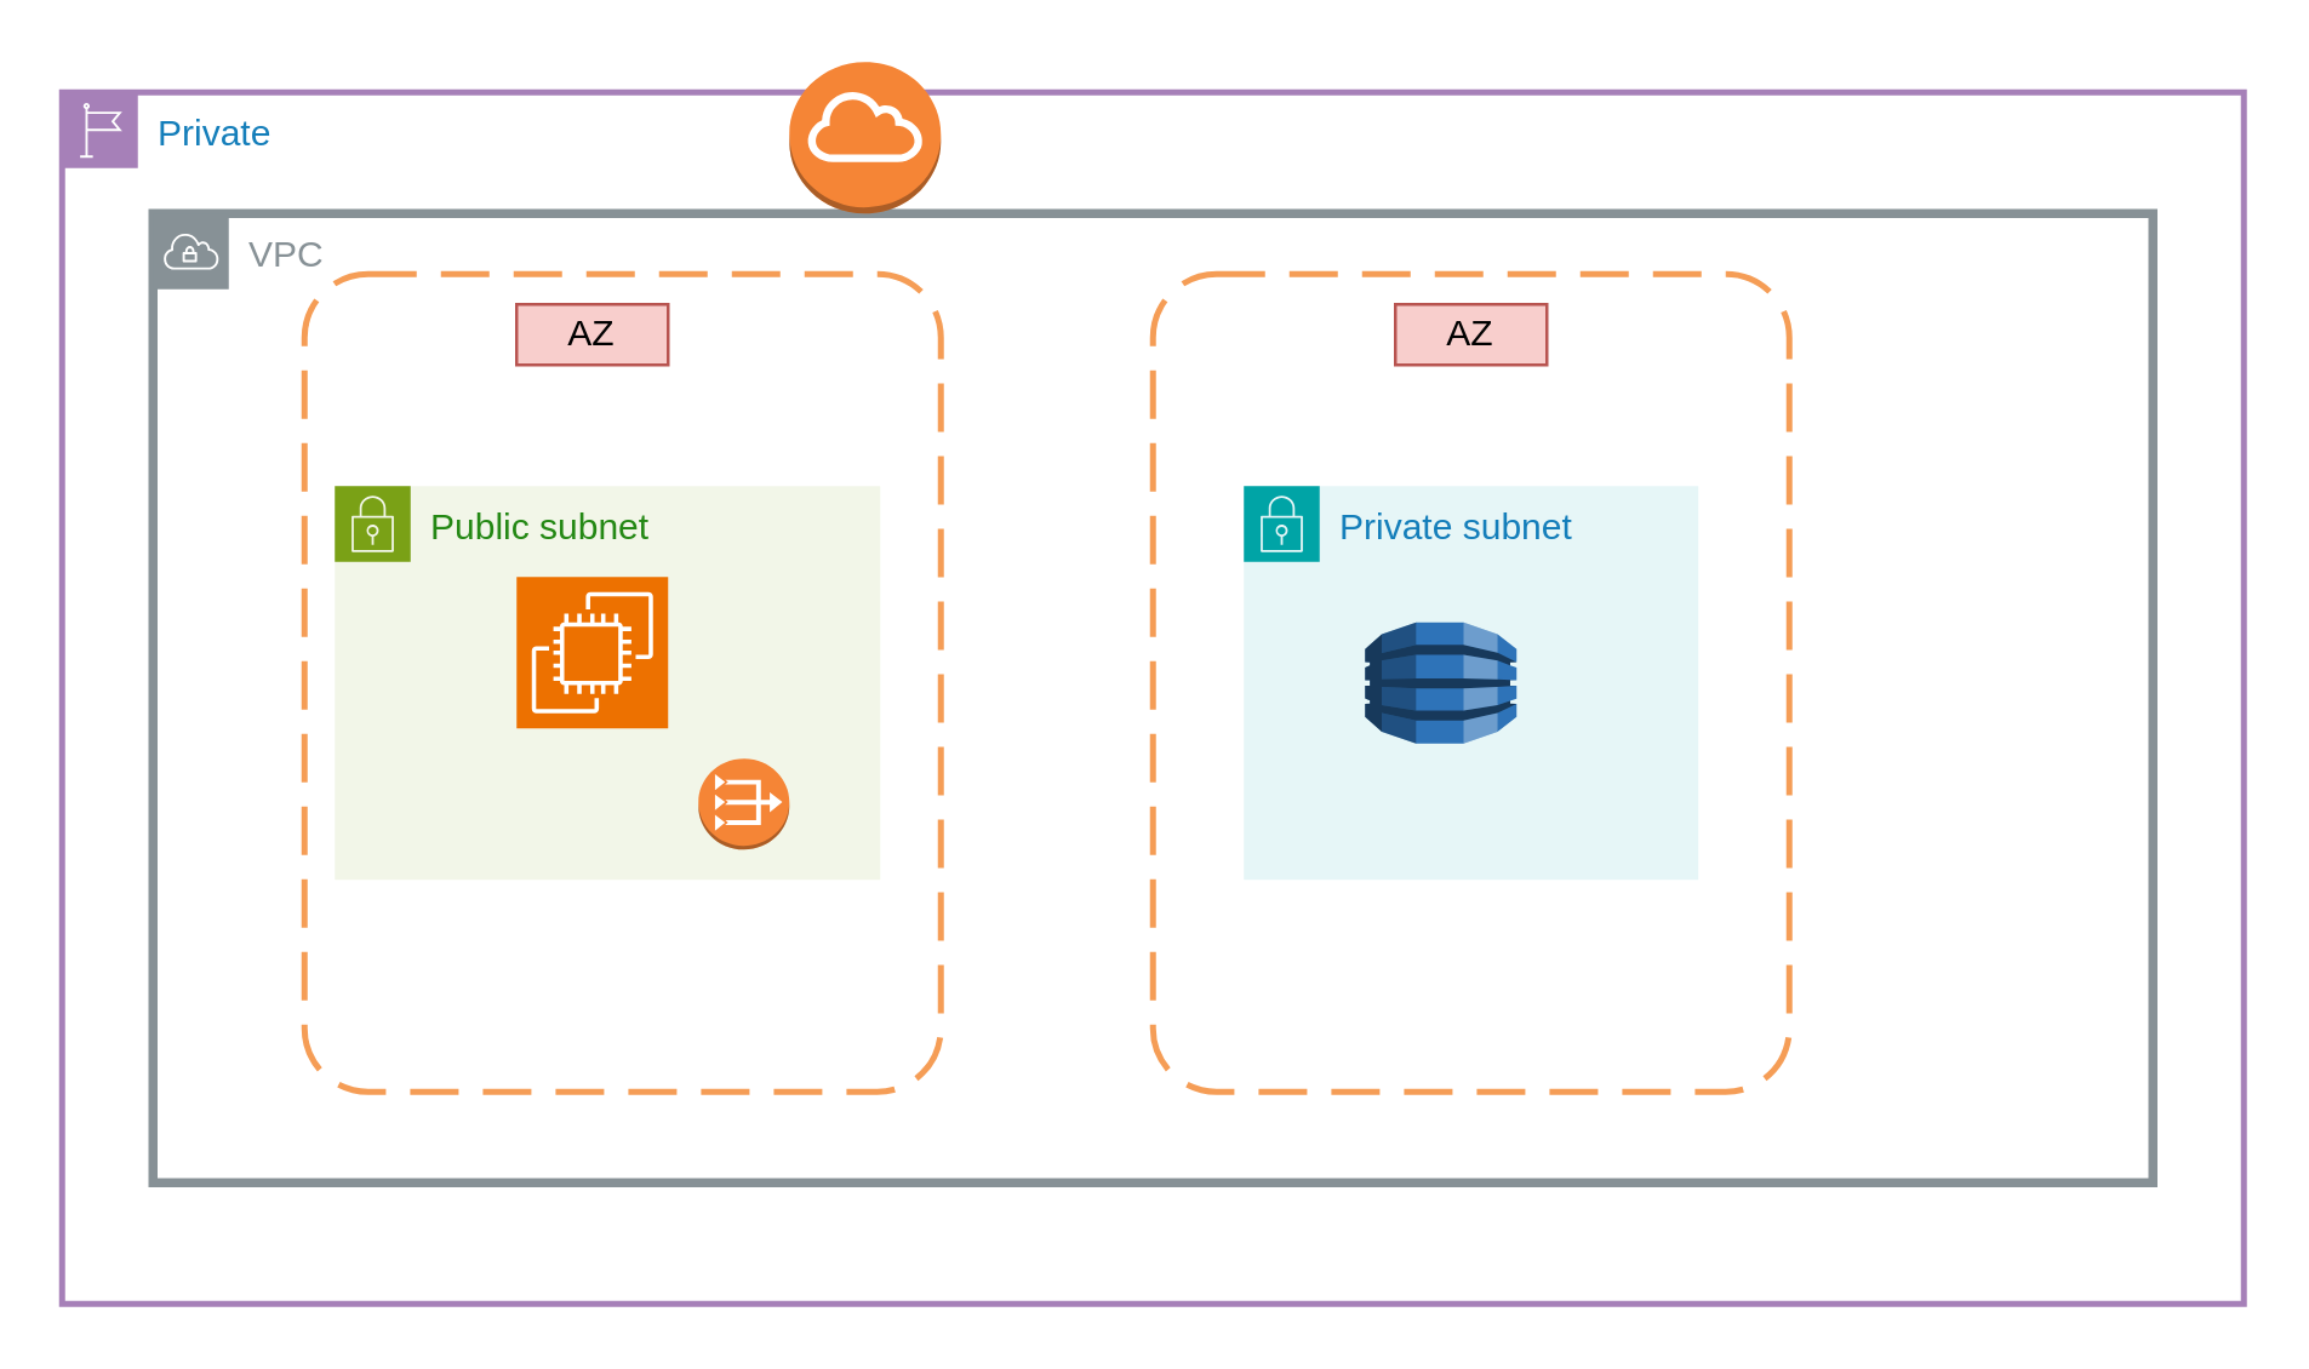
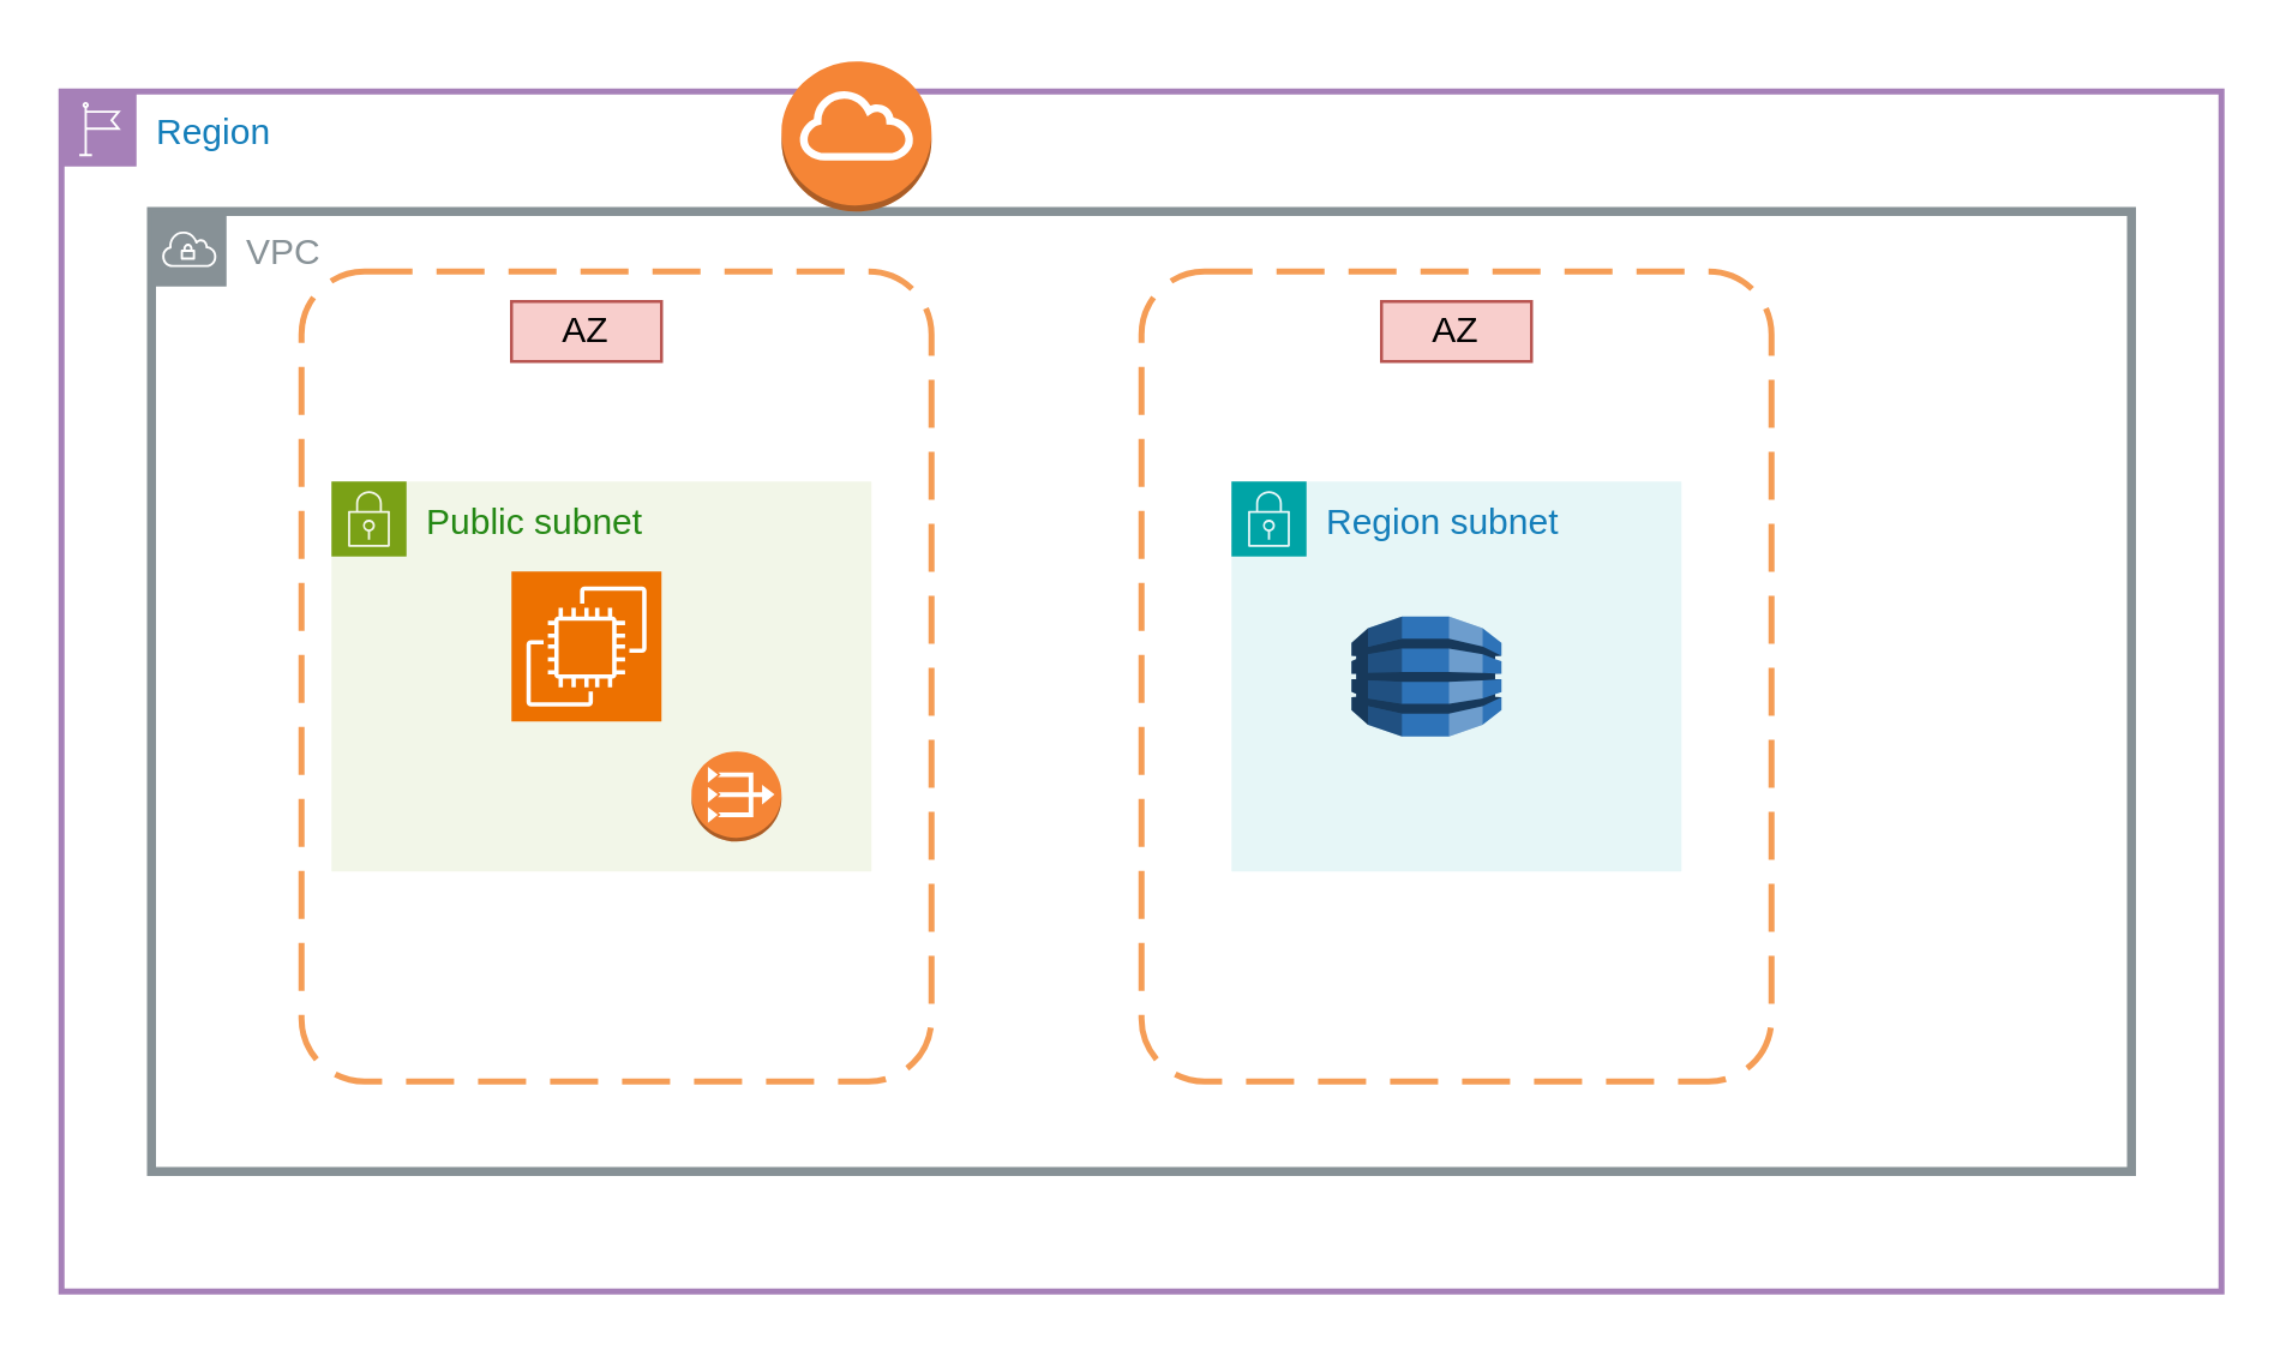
- <mxCell id="2" value="Private" style="points=[[0,0],[0.25,0],[0.5,0],[0.75,0],[1,0],[1,0.25],[1,0.5],[1,0.75],[1,1],[0.75,1],[0.5,1],[0.25,1],[0,1],[0,0.75],[0,0.5],[0,0.25]];outlineConnect=0;gradientColor=none;html=1;whiteSpace=wrap;fontSize=12;fontStyle=0;container=1;pointerEvents=0;collapsible=0;recursiveResize=0;shape=mxgraph.aws4.group;grIcon=mxgraph.aws4.group_region;strokeColor=#A680B8;fillColor=none;verticalAlign=top;align=left;spacingLeft=30;fontColor=#147EBA;strokeWidth=2;" vertex="1" parent="1"><mxGeometry x="20" y="30" width="720" height="400" as="geometry" /></mxCell>
+ <mxCell id="2" value="Region" style="points=[[0,0],[0.25,0],[0.5,0],[0.75,0],[1,0],[1,0.25],[1,0.5],[1,0.75],[1,1],[0.75,1],[0.5,1],[0.25,1],[0,1],[0,0.75],[0,0.5],[0,0.25]];outlineConnect=0;gradientColor=none;html=1;whiteSpace=wrap;fontSize=12;fontStyle=0;container=1;pointerEvents=0;collapsible=0;recursiveResize=0;shape=mxgraph.aws4.group;grIcon=mxgraph.aws4.group_region;strokeColor=#A680B8;fillColor=none;verticalAlign=top;align=left;spacingLeft=30;fontColor=#147EBA;strokeWidth=2;" vertex="1" parent="1"><mxGeometry x="20" y="30" width="720" height="400" as="geometry" /></mxCell>
- <mxCell id="9" value="Private subnet" style="points=[[0,0],[0.25,0],[0.5,0],[0.75,0],[1,0],[1,0.25],[1,0.5],[1,0.75],[1,1],[0.75,1],[0.5,1],[0.25,1],[0,1],[0,0.75],[0,0.5],[0,0.25]];outlineConnect=0;gradientColor=none;html=1;whiteSpace=wrap;fontSize=12;fontStyle=0;container=1;pointerEvents=0;collapsible=0;recursiveResize=0;shape=mxgraph.aws4.group;grIcon=mxgraph.aws4.group_security_group;grStroke=0;strokeColor=#00A4A6;fillColor=#E6F6F7;verticalAlign=top;align=left;spacingLeft=30;fontColor=#147EBA;strokeWidth=5;fontFamily=Helvetica;" vertex="1" parent="2"><mxGeometry x="390" y="130" width="150" height="130" as="geometry" /></mxCell>
+ <mxCell id="9" value="Region subnet" style="points=[[0,0],[0.25,0],[0.5,0],[0.75,0],[1,0],[1,0.25],[1,0.5],[1,0.75],[1,1],[0.75,1],[0.5,1],[0.25,1],[0,1],[0,0.75],[0,0.5],[0,0.25]];outlineConnect=0;gradientColor=none;html=1;whiteSpace=wrap;fontSize=12;fontStyle=0;container=1;pointerEvents=0;collapsible=0;recursiveResize=0;shape=mxgraph.aws4.group;grIcon=mxgraph.aws4.group_security_group;grStroke=0;strokeColor=#00A4A6;fillColor=#E6F6F7;verticalAlign=top;align=left;spacingLeft=30;fontColor=#147EBA;strokeWidth=5;fontFamily=Helvetica;" vertex="1" parent="2"><mxGeometry x="390" y="130" width="150" height="130" as="geometry" /></mxCell>
